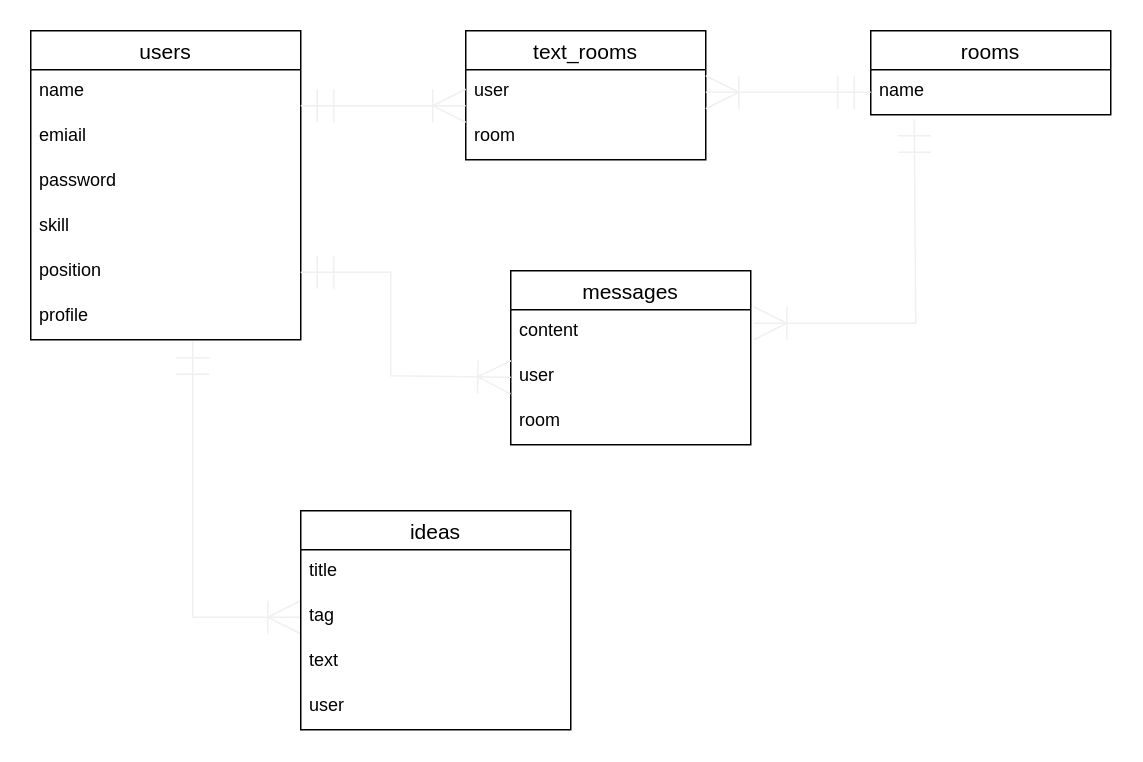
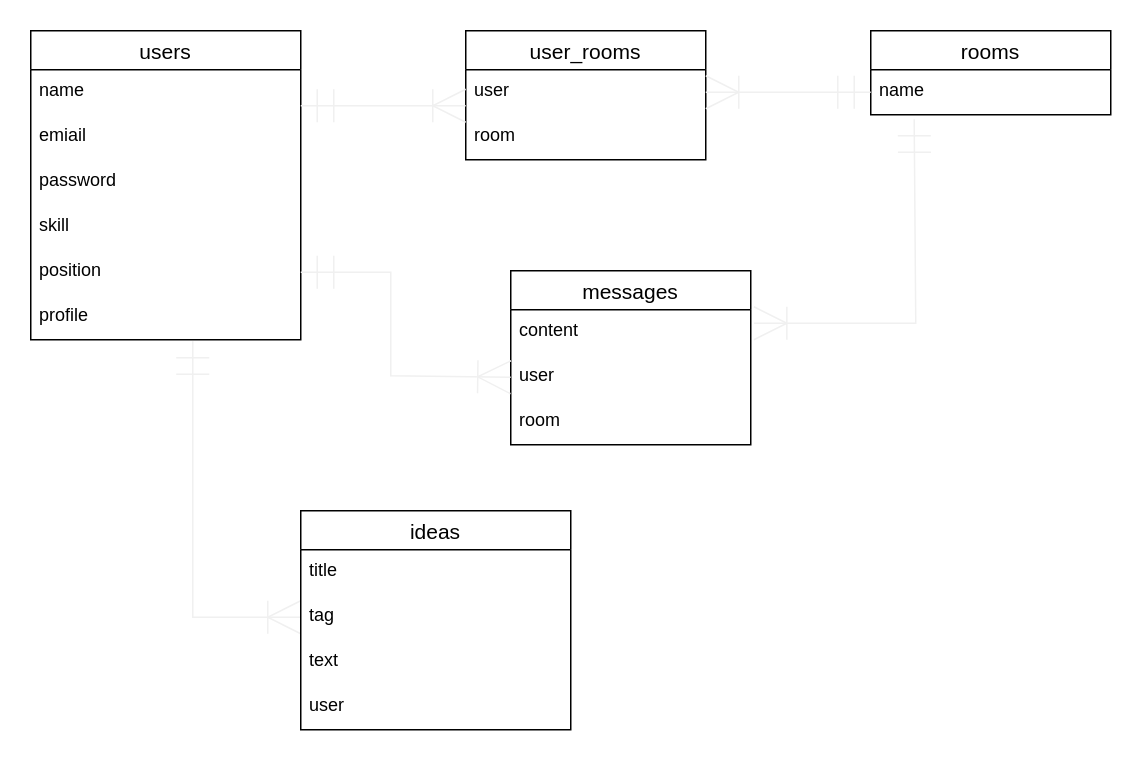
- <mxCell id="11" value="text_rooms" style="swimlane;fontStyle=0;childLayout=stackLayout;horizontal=1;startSize=26;horizontalStack=0;resizeParent=1;resizeParentMax=0;resizeLast=0;collapsible=1;marginBottom=0;align=center;fontSize=14;" parent="1" vertex="1"><mxGeometry x="310" y="20" width="160" height="86" as="geometry" /></mxCell>
+ <mxCell id="11" value="user_rooms" style="swimlane;fontStyle=0;childLayout=stackLayout;horizontal=1;startSize=26;horizontalStack=0;resizeParent=1;resizeParentMax=0;resizeLast=0;collapsible=1;marginBottom=0;align=center;fontSize=14;" parent="1" vertex="1"><mxGeometry x="310" y="20" width="160" height="86" as="geometry" /></mxCell>
